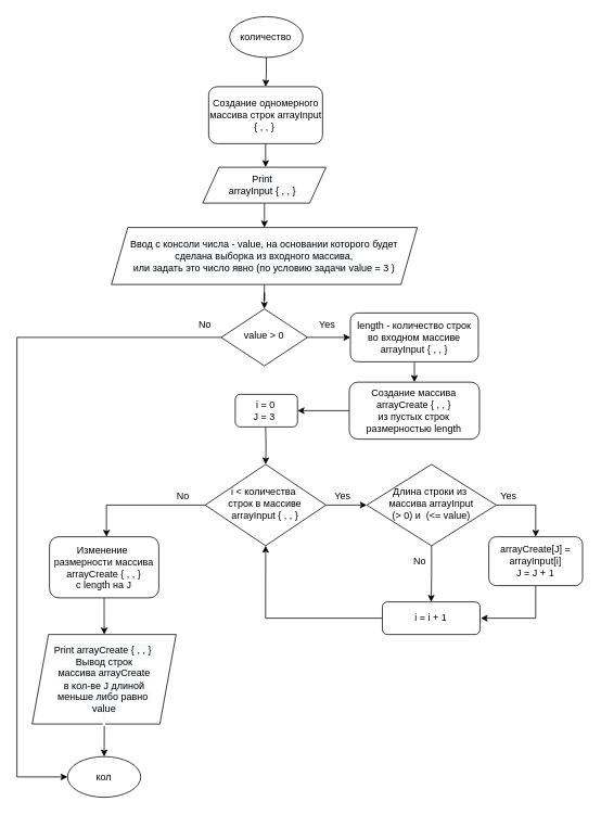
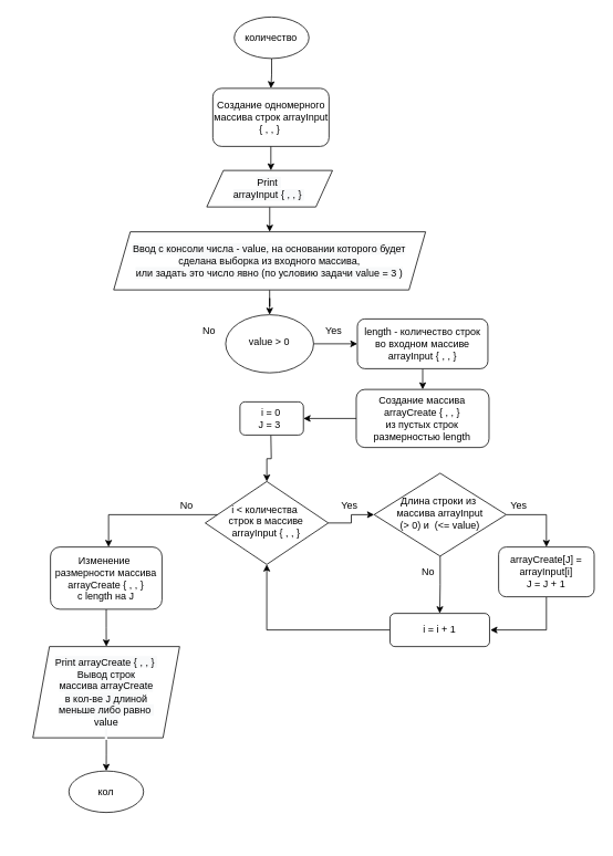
- <mxCell id="33" value="&lt;font style=&quot;vertical-align: inherit&quot;&gt;&lt;font style=&quot;vertical-align: inherit&quot;&gt;&lt;span style=&quot;font-family: helvetica;&quot;&gt;value &amp;gt; 0&lt;/span&gt;&lt;br&gt;&lt;/font&gt;&lt;/font&gt;" style="rhombus;whiteSpace=wrap;html=1;shadow=0;fontFamily=Helvetica;fontSize=12;align=center;strokeWidth=1;spacing=6;spacingTop=-4;fillColor=#FFFFFF;fontColor=#000000;" parent="1" vertex="1"><mxGeometry x="271.08" y="379" width="106" height="70" as="geometry" /></mxCell>
+ <mxCell id="33" value="&lt;font style=&quot;vertical-align: inherit&quot;&gt;&lt;font style=&quot;vertical-align: inherit&quot;&gt;&lt;span style=&quot;font-family: helvetica;&quot;&gt;value &amp;gt; 0&lt;/span&gt;&lt;br&gt;&lt;/font&gt;&lt;/font&gt;" style="ellipse;whiteSpace=wrap;html=1;shadow=0;fontFamily=Helvetica;fontSize=12;align=center;strokeWidth=1;spacing=6;spacingTop=-4;fillColor=#FFFFFF;fontColor=#000000;" parent="1" vertex="1"><mxGeometry x="271.08" y="379" width="106" height="70" as="geometry" /></mxCell>
- <mxCell id="9" value="&lt;font style=&quot;vertical-align: inherit&quot;&gt;&lt;font style=&quot;vertical-align: inherit&quot;&gt;i &amp;lt; количества&amp;nbsp;&lt;br&gt;строк в массиве&lt;br&gt;arrayInput&amp;nbsp;{ , , }&lt;br&gt;&lt;/font&gt;&lt;/font&gt;" style="rhombus;whiteSpace=wrap;html=1;shadow=0;fontFamily=Helvetica;fontSize=12;align=center;strokeWidth=1;spacing=6;spacingTop=-4;fillColor=#FFFFFF;fontColor=#000000;" parent="1" vertex="1"><mxGeometry x="251.46" y="570" width="148.36" height="100" as="geometry" /></mxCell>
+ <mxCell id="9" value="&lt;font style=&quot;vertical-align: inherit&quot;&gt;&lt;font style=&quot;vertical-align: inherit&quot;&gt;i &amp;lt; количества&amp;nbsp;&lt;br&gt;строк в массиве&lt;br&gt;arrayInput&amp;nbsp;{ , , }&lt;br&gt;&lt;/font&gt;&lt;/font&gt;" style="rhombus;whiteSpace=wrap;html=1;shadow=0;fontFamily=Helvetica;fontSize=12;align=center;strokeWidth=1;spacing=6;spacingTop=-4;fillColor=#FFFFFF;fontColor=#000000;" parent="1" vertex="1"><mxGeometry x="246.46" y="580" width="148.36" height="100" as="geometry" /></mxCell>
- <mxCell id="32" value="" style="edgeStyle=orthogonalEdgeStyle;rounded=0;orthogonalLoop=1;jettySize=auto;html=1;" parent="1" source="33" target="5" edge="1"><mxGeometry relative="1" as="geometry"><Array as="points"><mxPoint x="20" y="414" /><mxPoint x="20" y="954" /></Array></mxGeometry></mxCell>
